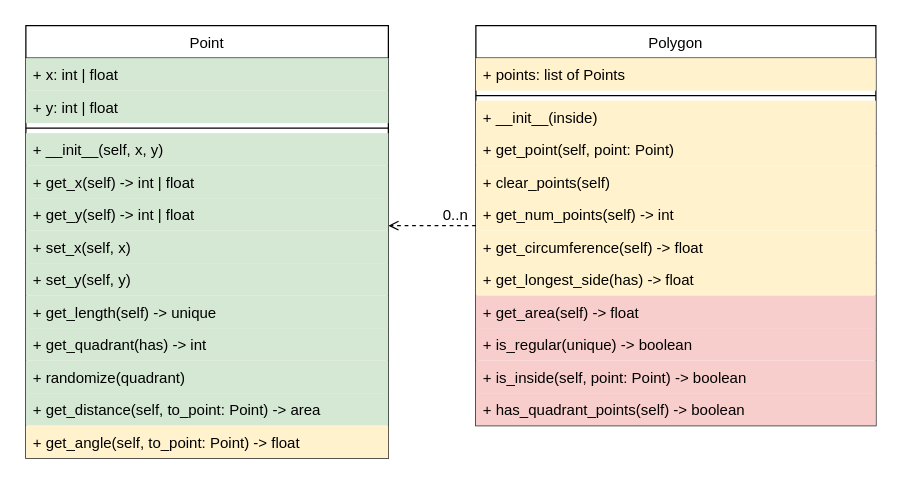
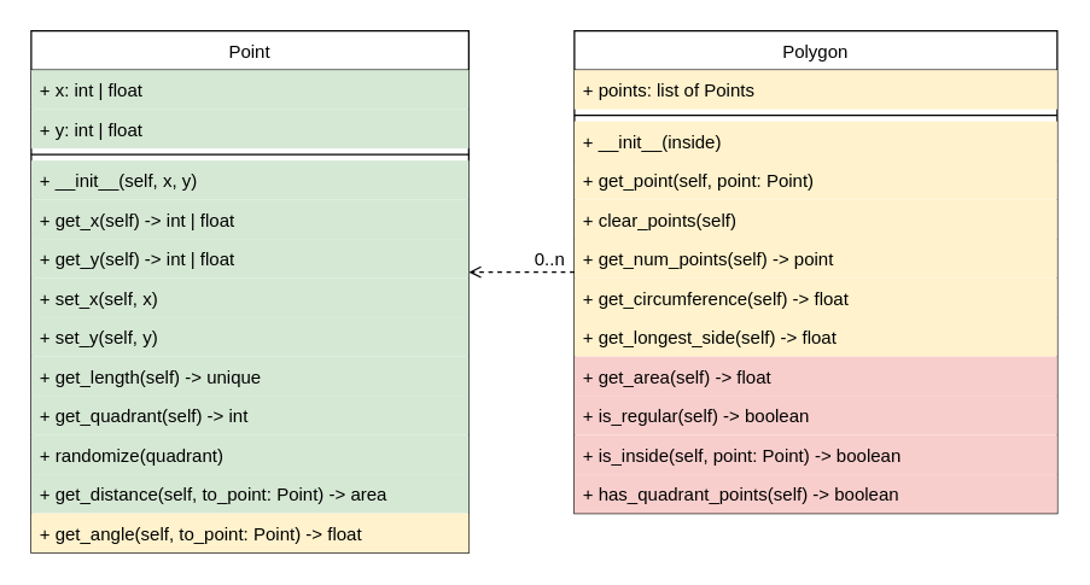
- <mxCell id="8" value="+ get_num_points(self) -&gt; int" style="text;align=left;verticalAlign=top;spacingLeft=4;spacingRight=4;overflow=hidden;rotatable=0;points=[[0,0.5],[1,0.5]];portConstraint=eastwest;fillColor=#fff2cc;strokeColor=none;" parent="2" vertex="1"><mxGeometry y="138" width="320" height="26" as="geometry" /></mxCell>
+ <mxCell id="8" value="+ get_num_points(self) -&gt; point" style="text;align=left;verticalAlign=top;spacingLeft=4;spacingRight=4;overflow=hidden;rotatable=0;points=[[0,0.5],[1,0.5]];portConstraint=eastwest;fillColor=#fff2cc;strokeColor=none;" parent="2" vertex="1"><mxGeometry y="138" width="320" height="26" as="geometry" /></mxCell>
- <mxCell id="10" value="+ get_longest_side(has) -&gt; float" style="text;align=left;verticalAlign=top;spacingLeft=4;spacingRight=4;overflow=hidden;rotatable=0;points=[[0,0.5],[1,0.5]];portConstraint=eastwest;fillColor=#fff2cc;strokeColor=none;" parent="2" vertex="1"><mxGeometry y="190" width="320" height="26" as="geometry" /></mxCell>
+ <mxCell id="10" value="+ get_longest_side(self) -&gt; float" style="text;align=left;verticalAlign=top;spacingLeft=4;spacingRight=4;overflow=hidden;rotatable=0;points=[[0,0.5],[1,0.5]];portConstraint=eastwest;fillColor=#fff2cc;strokeColor=none;" parent="2" vertex="1"><mxGeometry y="190" width="320" height="26" as="geometry" /></mxCell>
- <mxCell id="27" value="+ get_quadrant(has) -&gt; int" style="text;align=left;verticalAlign=top;spacingLeft=4;spacingRight=4;overflow=hidden;rotatable=0;points=[[0,0.5],[1,0.5]];portConstraint=eastwest;fillColor=#d5e8d4;" parent="17" vertex="1"><mxGeometry y="242" width="290" height="26" as="geometry" /></mxCell>
+ <mxCell id="27" value="+ get_quadrant(self) -&gt; int" style="text;align=left;verticalAlign=top;spacingLeft=4;spacingRight=4;overflow=hidden;rotatable=0;points=[[0,0.5],[1,0.5]];portConstraint=eastwest;fillColor=#d5e8d4;" parent="17" vertex="1"><mxGeometry y="242" width="290" height="26" as="geometry" /></mxCell>
- <mxCell id="12" value="+ is_regular(unique) -&gt; boolean" style="text;align=left;verticalAlign=top;spacingLeft=4;spacingRight=4;overflow=hidden;rotatable=0;points=[[0,0.5],[1,0.5]];portConstraint=eastwest;fillColor=#f8cecc;strokeColor=none;" parent="2" vertex="1"><mxGeometry y="242" width="320" height="26" as="geometry" /></mxCell>
+ <mxCell id="12" value="+ is_regular(self) -&gt; boolean" style="text;align=left;verticalAlign=top;spacingLeft=4;spacingRight=4;overflow=hidden;rotatable=0;points=[[0,0.5],[1,0.5]];portConstraint=eastwest;fillColor=#f8cecc;strokeColor=none;" parent="2" vertex="1"><mxGeometry y="242" width="320" height="26" as="geometry" /></mxCell>
